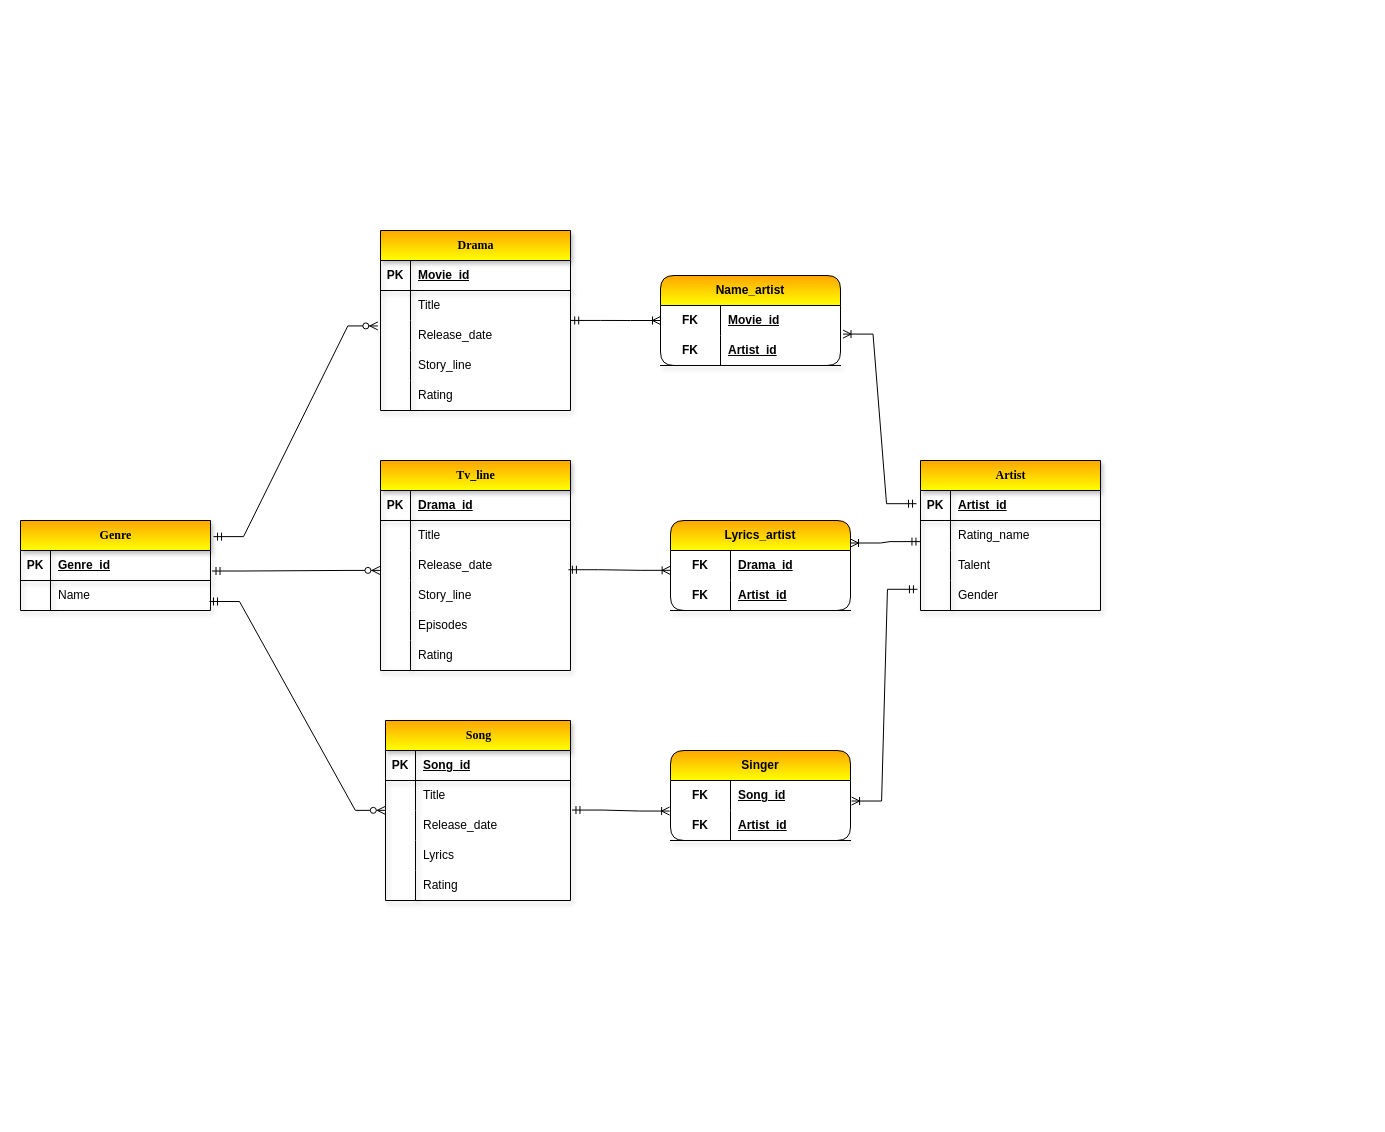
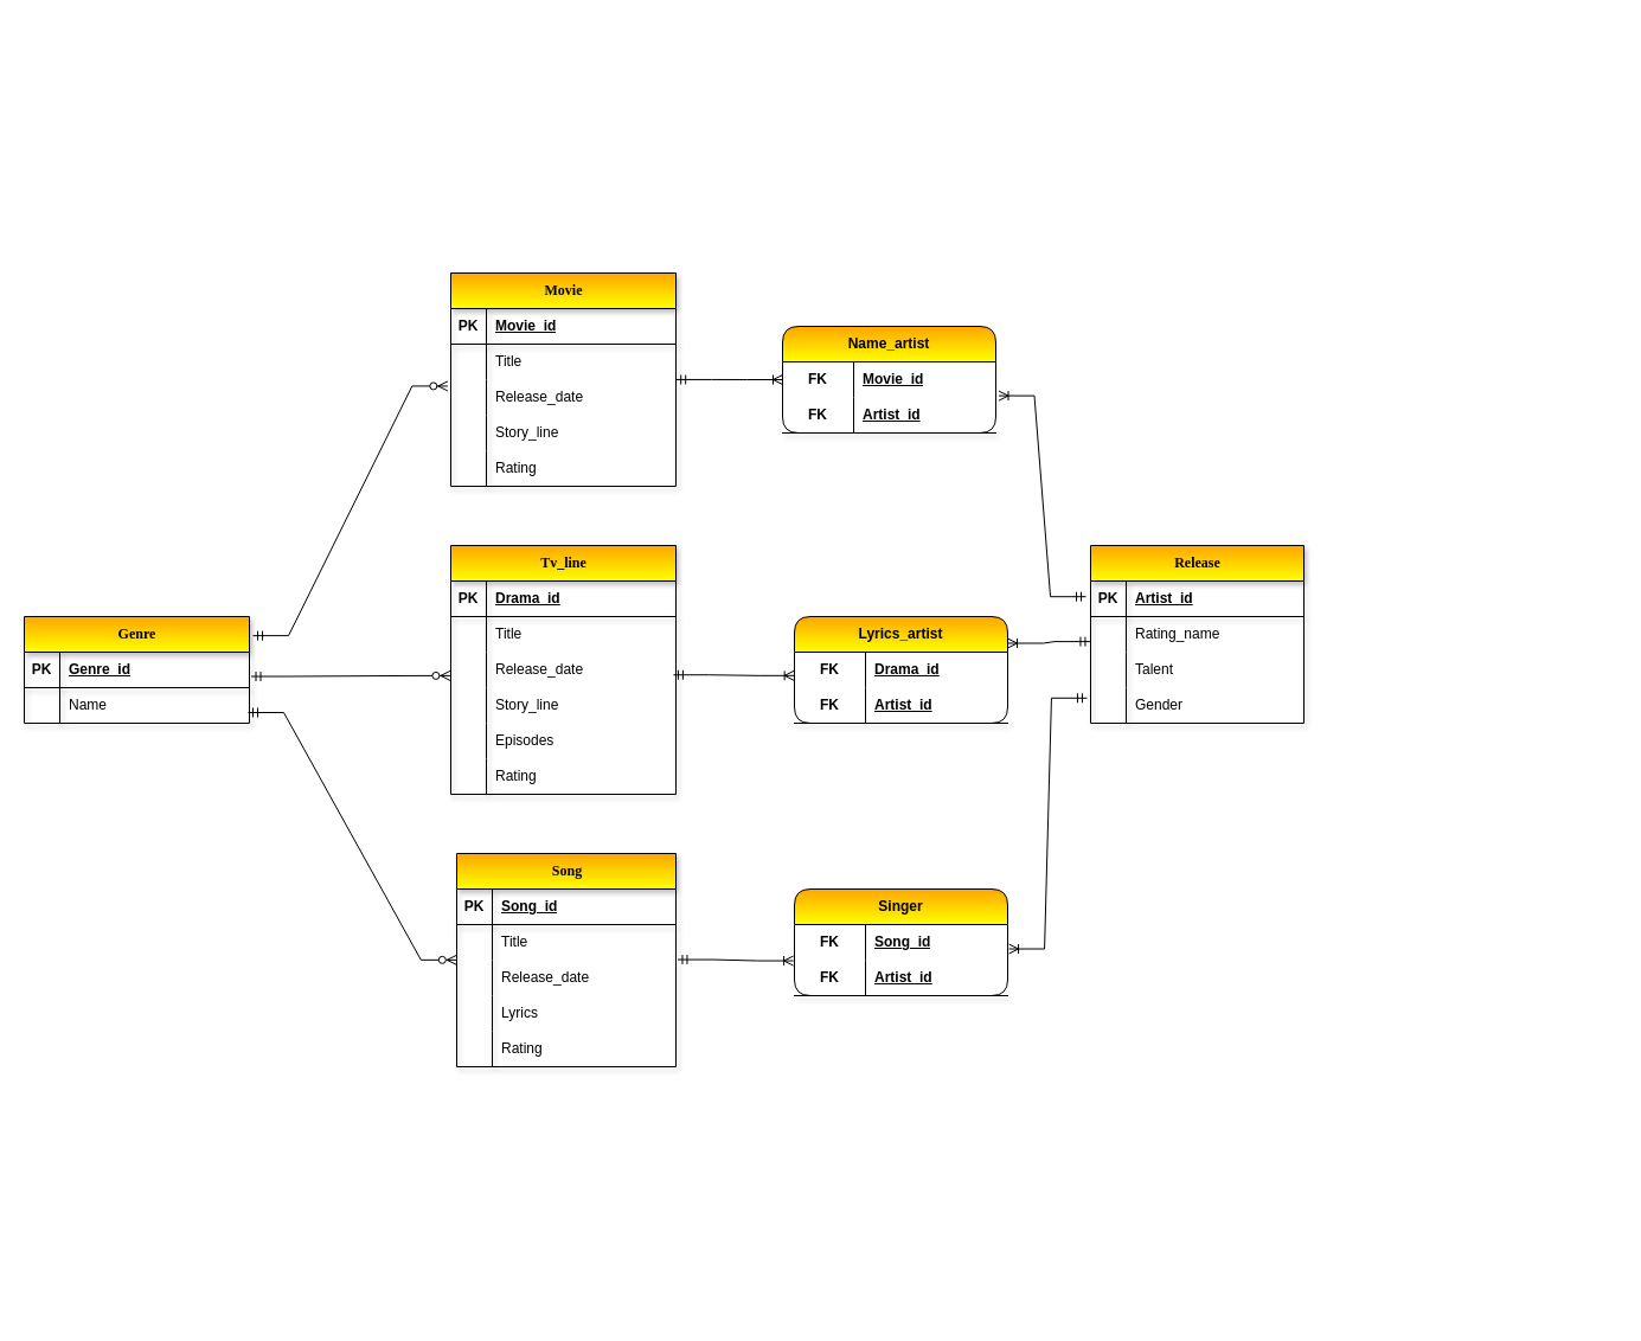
- <mxCell id="2" value="&lt;font face=&quot;Times New Roman&quot;&gt;Drama&lt;/font&gt;" style="shape=table;startSize=30;container=1;collapsible=1;childLayout=tableLayout;fixedRows=1;rowLines=0;fontStyle=1;align=center;resizeLast=1;html=1;gradientColor=#FFFF00;swimlaneFillColor=none;fillColor=#FFA500;shadow=1;" vertex="1" parent="1"><mxGeometry x="380" y="230" width="190" height="180" as="geometry"><mxRectangle x="330" y="150" width="70" height="30" as="alternateBounds" /></mxGeometry></mxCell>
+ <mxCell id="2" value="&lt;font face=&quot;Times New Roman&quot;&gt;Movie&lt;/font&gt;" style="shape=table;startSize=30;container=1;collapsible=1;childLayout=tableLayout;fixedRows=1;rowLines=0;fontStyle=1;align=center;resizeLast=1;html=1;gradientColor=#FFFF00;swimlaneFillColor=none;fillColor=#FFA500;shadow=1;" vertex="1" parent="1"><mxGeometry x="380" y="230" width="190" height="180" as="geometry"><mxRectangle x="330" y="150" width="70" height="30" as="alternateBounds" /></mxGeometry></mxCell>
- <mxCell id="60" value="&lt;font face=&quot;Times New Roman&quot;&gt;Artist&lt;/font&gt;" style="shape=table;startSize=30;container=1;collapsible=1;childLayout=tableLayout;fixedRows=1;rowLines=0;fontStyle=1;align=center;resizeLast=1;html=1;gradientColor=#FFFF00;swimlaneFillColor=none;fillColor=#FFA500;shadow=1;" vertex="1" parent="1"><mxGeometry x="920" y="460" width="180" height="150" as="geometry"><mxRectangle x="330" y="150" width="70" height="30" as="alternateBounds" /></mxGeometry></mxCell>
+ <mxCell id="60" value="&lt;font face=&quot;Times New Roman&quot;&gt;Release&lt;/font&gt;" style="shape=table;startSize=30;container=1;collapsible=1;childLayout=tableLayout;fixedRows=1;rowLines=0;fontStyle=1;align=center;resizeLast=1;html=1;gradientColor=#FFFF00;swimlaneFillColor=none;fillColor=#FFA500;shadow=1;" vertex="1" parent="1"><mxGeometry x="920" y="460" width="180" height="150" as="geometry"><mxRectangle x="330" y="150" width="70" height="30" as="alternateBounds" /></mxGeometry></mxCell>
